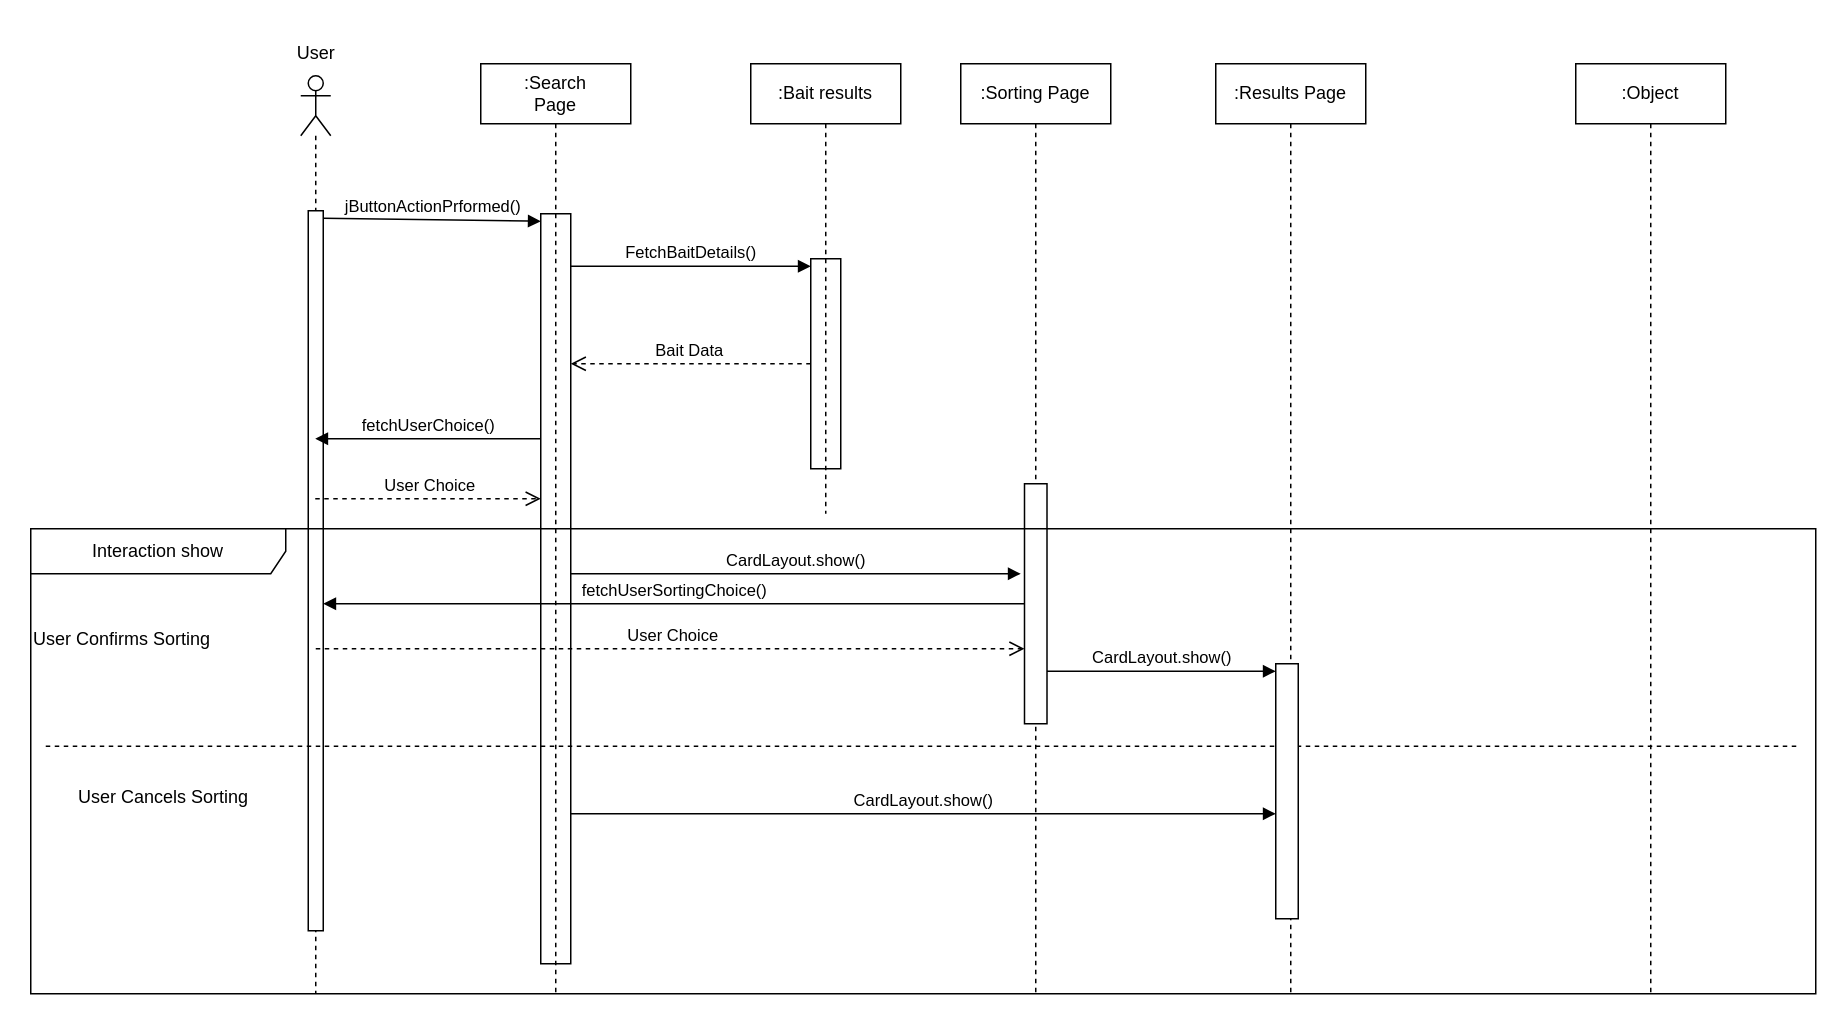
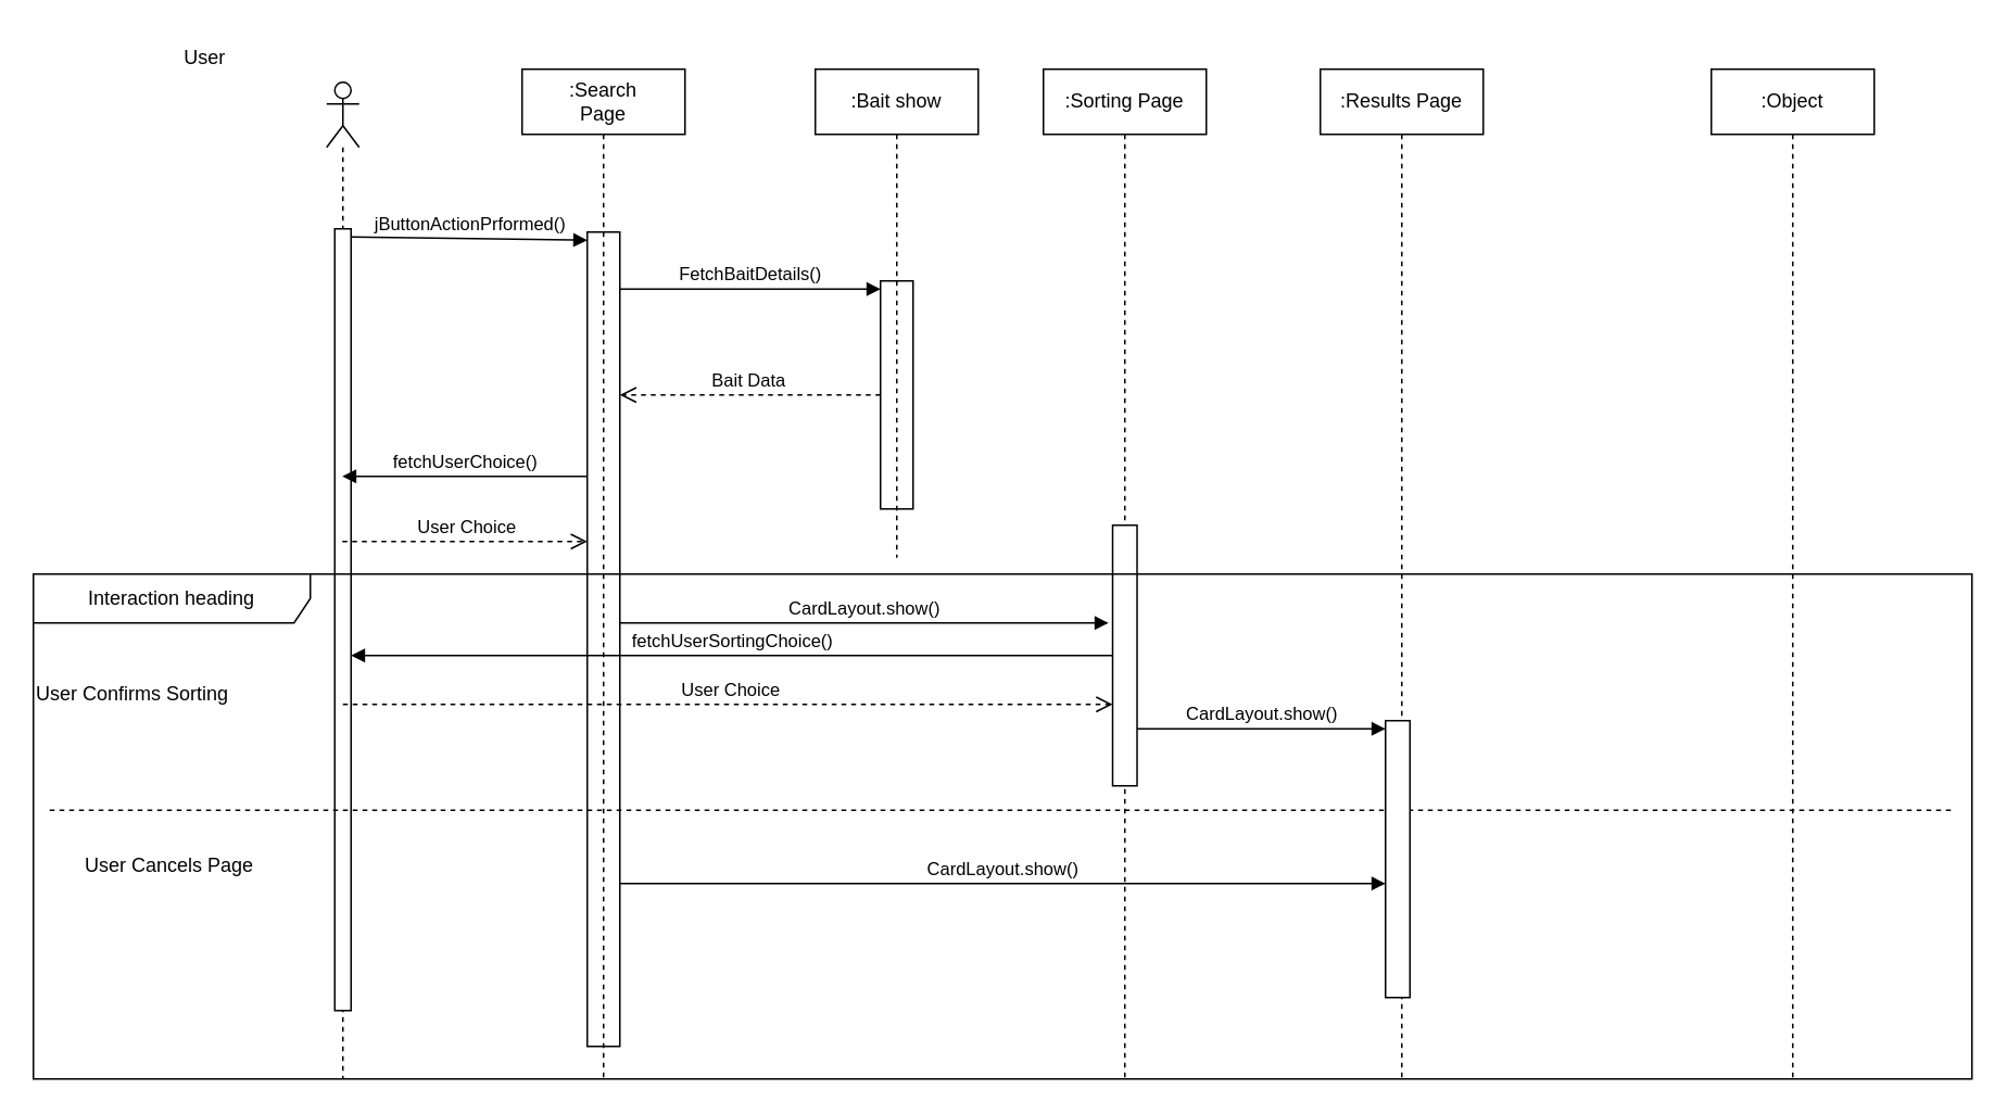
- <mxCell id="4" value="User " style="text;html=1;align=center;verticalAlign=middle;resizable=0;points=[];autosize=1;strokeColor=none;fillColor=none;" parent="1" vertex="1"><mxGeometry x="185" y="20" width="50" height="30" as="geometry" /></mxCell>
+ <mxCell id="4" value="User " style="text;html=1;align=center;verticalAlign=middle;resizable=0;points=[];autosize=1;strokeColor=none;fillColor=none;" parent="1" vertex="1"><mxGeometry x="100" y="20" width="50" height="30" as="geometry" /></mxCell>
- <mxCell id="17" value=":Bait results" style="shape=umlLifeline;perimeter=lifelinePerimeter;whiteSpace=wrap;html=1;container=1;dropTarget=0;collapsible=0;recursiveResize=0;outlineConnect=0;portConstraint=eastwest;newEdgeStyle={&quot;curved&quot;:0,&quot;rounded&quot;:0};" parent="1" vertex="1"><mxGeometry x="500" y="42" width="100" height="300" as="geometry" /></mxCell>
+ <mxCell id="17" value=":Bait show" style="shape=umlLifeline;perimeter=lifelinePerimeter;whiteSpace=wrap;html=1;container=1;dropTarget=0;collapsible=0;recursiveResize=0;outlineConnect=0;portConstraint=eastwest;newEdgeStyle={&quot;curved&quot;:0,&quot;rounded&quot;:0};" parent="1" vertex="1"><mxGeometry x="500" y="42" width="100" height="300" as="geometry" /></mxCell>
- <mxCell id="19" value="Interaction show" style="shape=umlFrame;whiteSpace=wrap;html=1;pointerEvents=0;recursiveResize=0;container=1;collapsible=0;width=170;" vertex="1" parent="1"><mxGeometry x="20" y="352" width="1190" height="310" as="geometry" /></mxCell>
+ <mxCell id="19" value="Interaction heading" style="shape=umlFrame;whiteSpace=wrap;html=1;pointerEvents=0;recursiveResize=0;container=1;collapsible=0;width=170;" vertex="1" parent="1"><mxGeometry x="20" y="352" width="1190" height="310" as="geometry" /></mxCell>
- <mxCell id="21" value="User Cancels Sorting" style="line;strokeWidth=1;dashed=1;labelPosition=center;verticalLabelPosition=bottom;align=left;verticalAlign=top;spacingLeft=20;spacingTop=15;html=1;whiteSpace=wrap;" vertex="1" parent="19"><mxGeometry x="10" y="140" width="1170" height="10" as="geometry" /></mxCell>
+ <mxCell id="21" value="User Cancels Page" style="line;strokeWidth=1;dashed=1;labelPosition=center;verticalLabelPosition=bottom;align=left;verticalAlign=top;spacingLeft=20;spacingTop=15;html=1;whiteSpace=wrap;" vertex="1" parent="19"><mxGeometry x="10" y="140" width="1170" height="10" as="geometry" /></mxCell>
